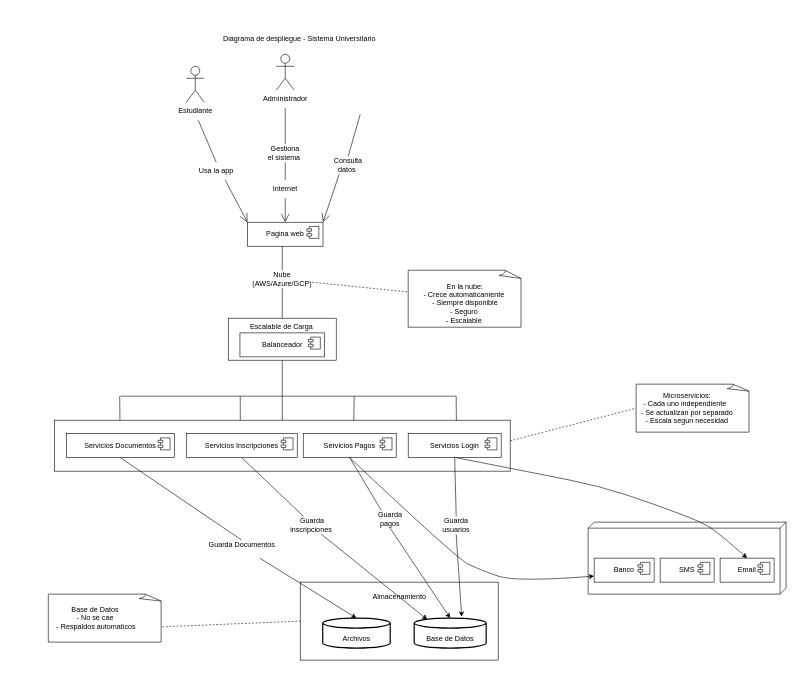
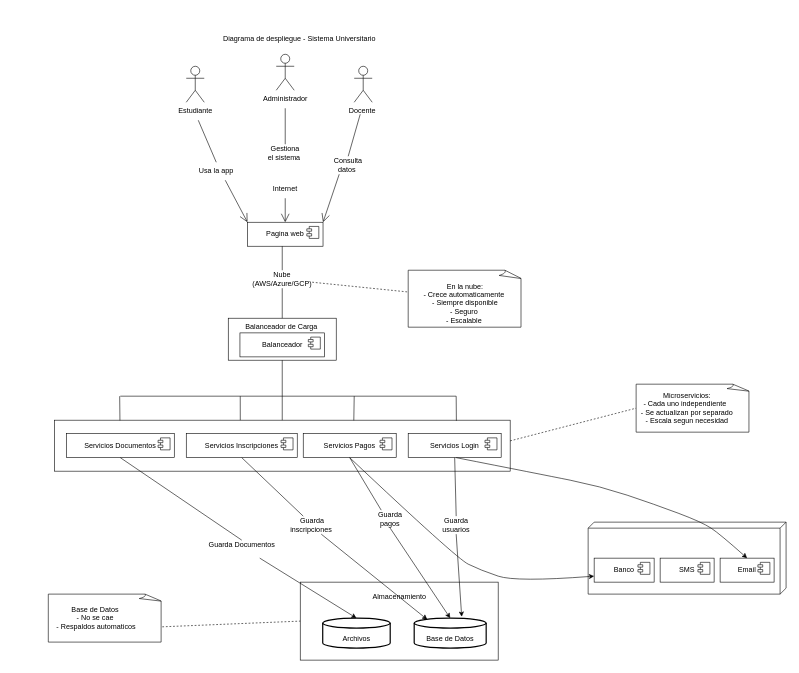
+ <mxCell id="5" value="Docente&amp;nbsp;" style="shape=umlActor;verticalLabelPosition=bottom;verticalAlign=top;html=1;" vertex="1" parent="1"><mxGeometry x="590" y="110" width="30" height="60" as="geometry" /></mxCell>
- <mxCell id="18" value="" style="endArrow=none;html=1;rounded=0;exitX=0.5;exitY=0;exitDx=0;exitDy=0;entryX=0.5;entryY=1;entryDx=0;entryDy=0;" edge="1" parent="1" source="17" target="12"><mxGeometry width="50" height="50" relative="1" as="geometry"><mxPoint x="470" y="260" as="sourcePoint" /><mxPoint x="470" y="200" as="targetPoint" /><Array as="points" /></mxGeometry></mxCell>
- <mxCell id="33" value="Escalable de Carga" style="text;html=1;align=center;verticalAlign=middle;whiteSpace=wrap;rounded=0;" vertex="1" parent="1"><mxGeometry x="399.5" y="530" width="138" height="30" as="geometry" /></mxCell>
+ <mxCell id="33" value="Balanceador de Carga" style="text;html=1;align=center;verticalAlign=middle;whiteSpace=wrap;rounded=0;" vertex="1" parent="1"><mxGeometry x="399.5" y="530" width="138" height="30" as="geometry" /></mxCell>
